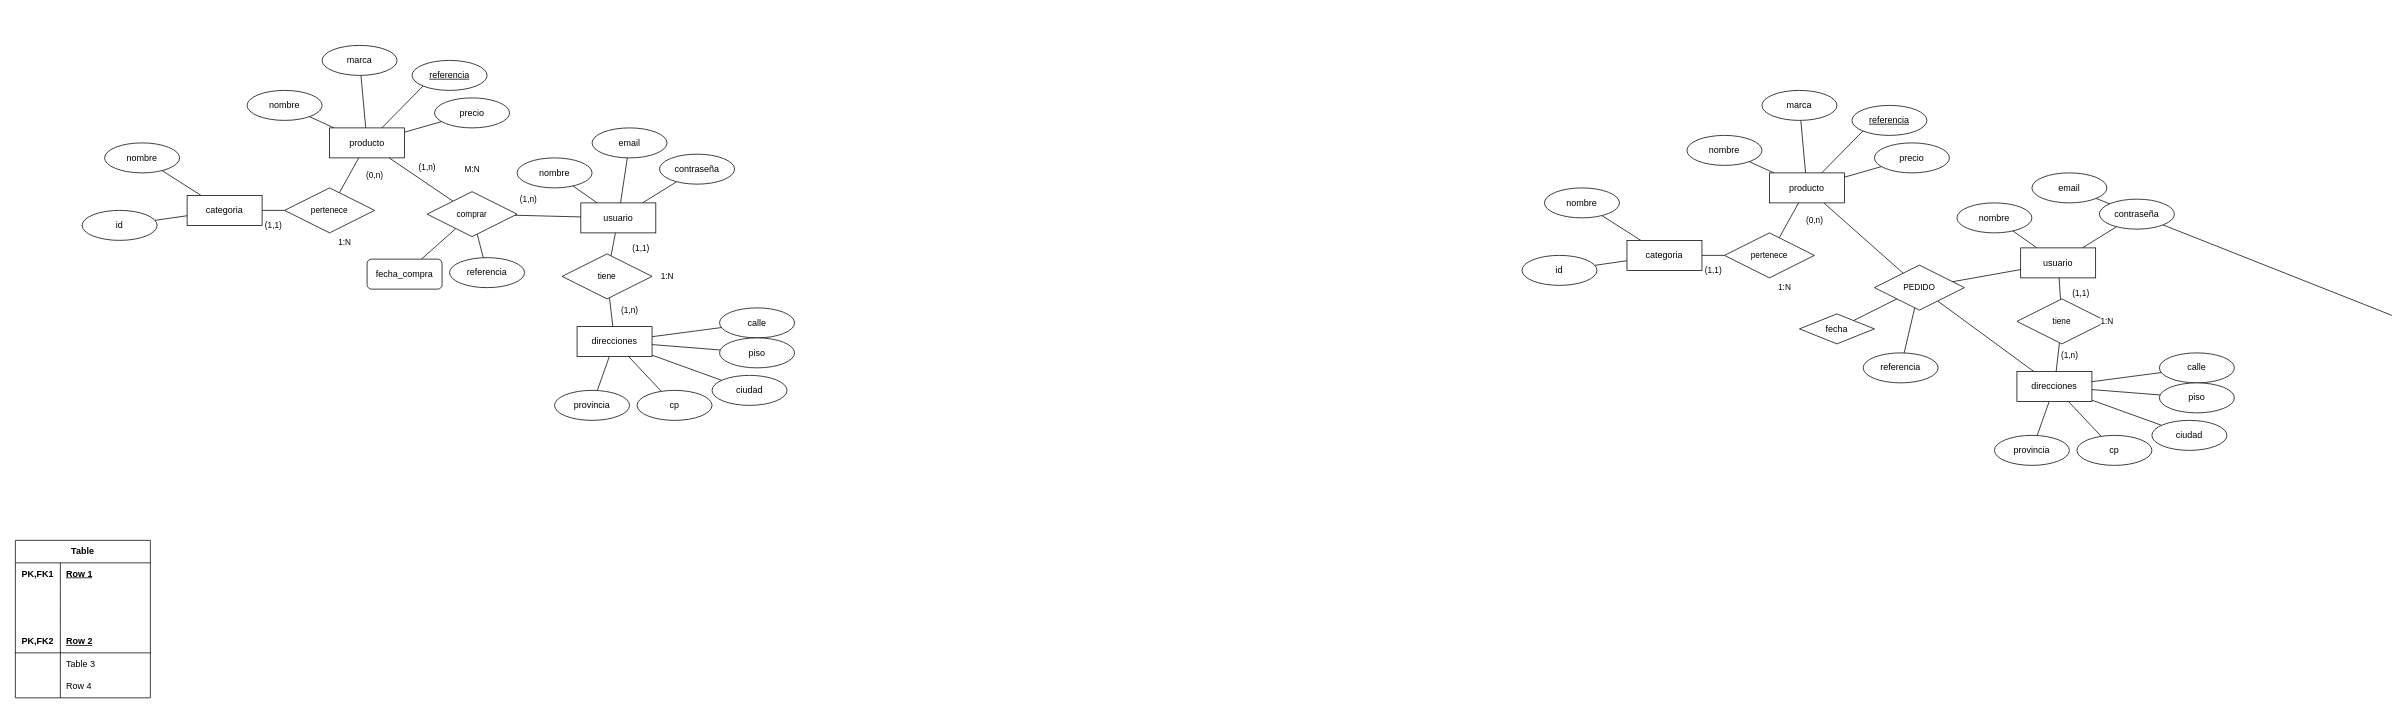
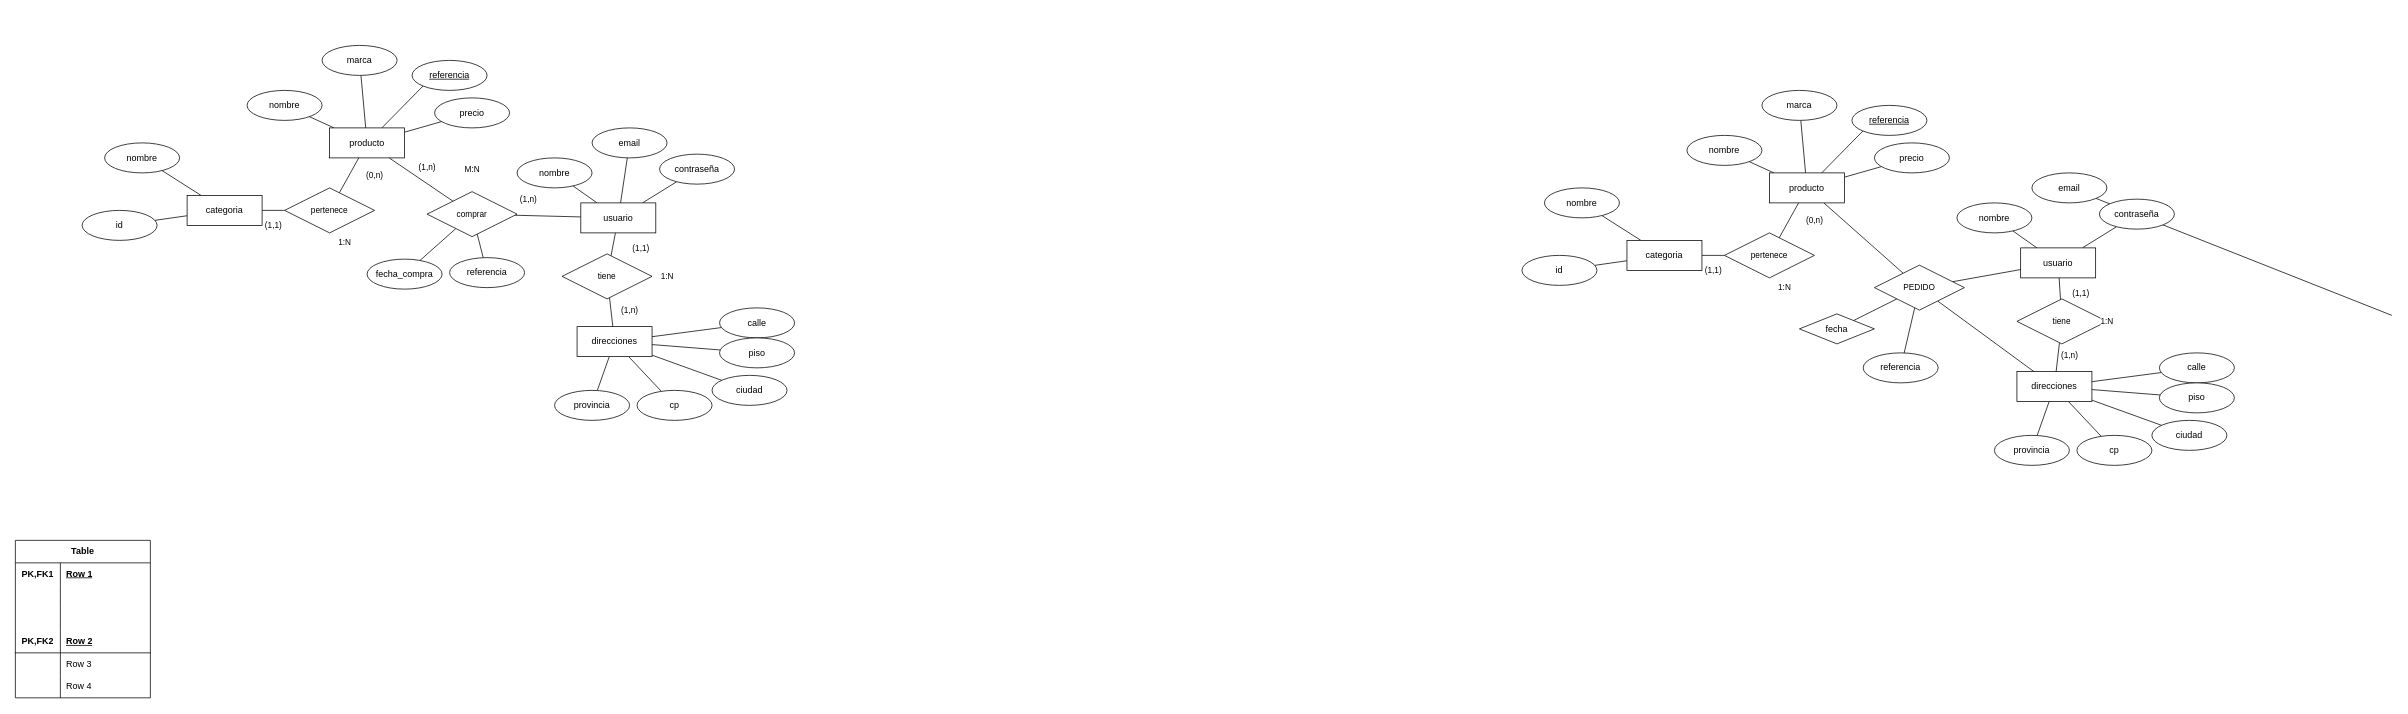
- <mxCell id="52" value="fecha_compra" style="whiteSpace=wrap;html=1;align=center;rounded=1;" parent="1" vertex="1"><mxGeometry x="489" y="345" width="100" height="40" as="geometry" /></mxCell>
+ <mxCell id="52" value="fecha_compra" style="ellipse;whiteSpace=wrap;html=1;align=center;" parent="1" vertex="1"><mxGeometry x="489" y="345" width="100" height="40" as="geometry" /></mxCell>
- <mxCell id="127" value="Table 3" style="shape=partialRectangle;connectable=0;fillColor=none;top=0;left=0;bottom=0;right=0;align=left;spacingLeft=6;overflow=hidden;html=1;whiteSpace=wrap;" vertex="1" parent="125"><mxGeometry x="60" width="120" height="30" as="geometry"><mxRectangle width="120" height="30" as="alternateBounds" /></mxGeometry></mxCell>
+ <mxCell id="127" value="Row 3" style="shape=partialRectangle;connectable=0;fillColor=none;top=0;left=0;bottom=0;right=0;align=left;spacingLeft=6;overflow=hidden;html=1;whiteSpace=wrap;" vertex="1" parent="125"><mxGeometry x="60" width="120" height="30" as="geometry"><mxRectangle width="120" height="30" as="alternateBounds" /></mxGeometry></mxCell>
